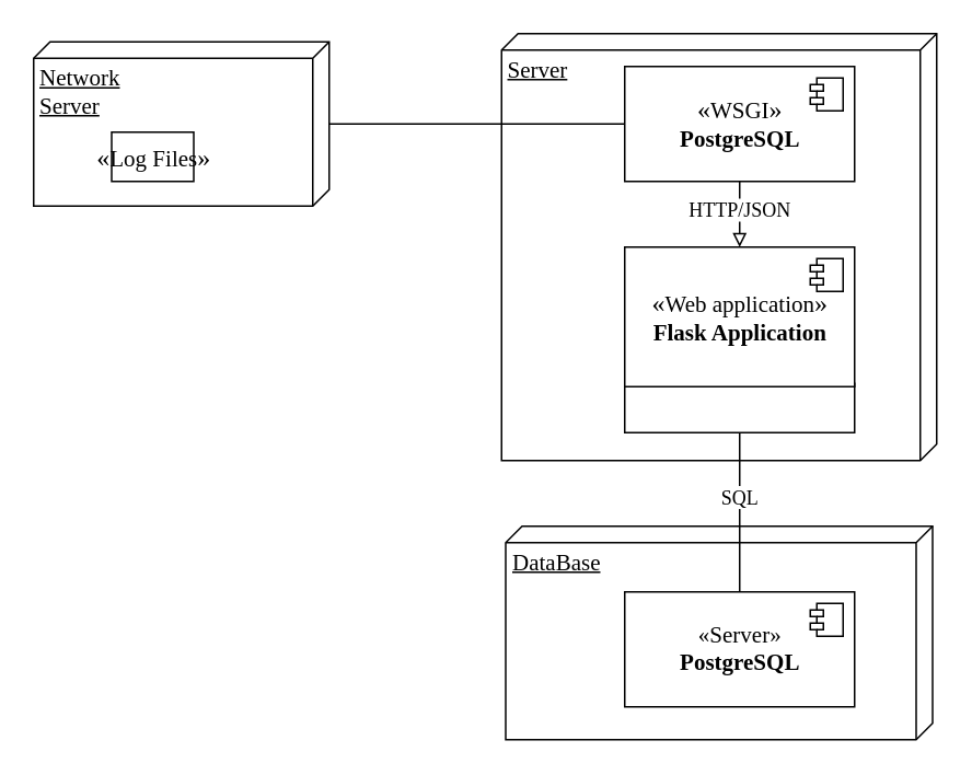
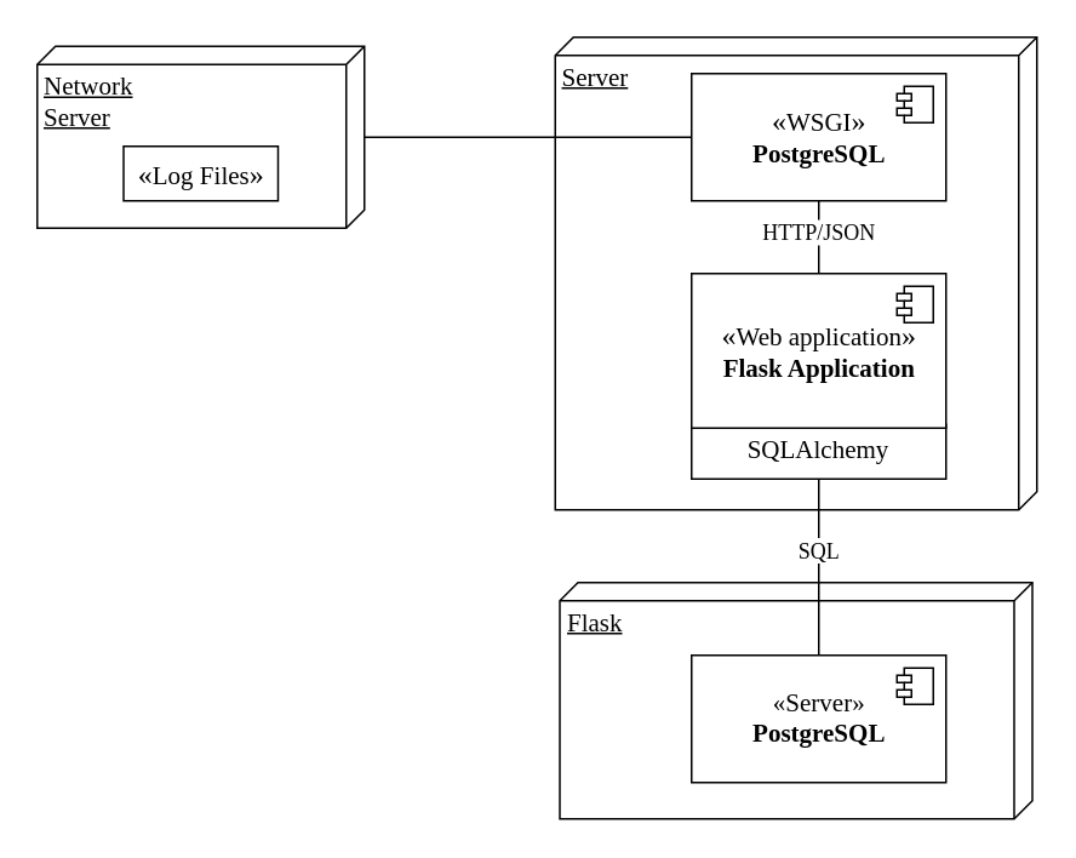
- <mxCell id="16" value="&lt;font face=&quot;Old Standard TT&quot; style=&quot;font-size: 16px&quot;&gt;«&lt;/font&gt;&lt;font face=&quot;Old Standard TT&quot; style=&quot;font-size: 14px&quot;&gt;Log Files&lt;/font&gt;&lt;font face=&quot;Old Standard TT&quot;&gt;&lt;font style=&quot;font-size: 16px&quot;&gt;»&lt;/font&gt;&lt;/font&gt;&lt;span style=&quot;font-size: 8px&quot;&gt;&lt;br&gt;&lt;/span&gt;" style="text;html=1;align=center;verticalAlign=middle;dashed=0;fillColor=#ffffff;strokeColor=#000000;" vertex="1" parent="1"><mxGeometry x="67.5" y="80" width="50" height="30" as="geometry" /></mxCell>
+ <mxCell id="16" value="&lt;font face=&quot;Old Standard TT&quot; style=&quot;font-size: 16px&quot;&gt;«&lt;/font&gt;&lt;font face=&quot;Old Standard TT&quot; style=&quot;font-size: 14px&quot;&gt;Log Files&lt;/font&gt;&lt;font face=&quot;Old Standard TT&quot;&gt;&lt;font style=&quot;font-size: 16px&quot;&gt;»&lt;/font&gt;&lt;/font&gt;&lt;span style=&quot;font-size: 8px&quot;&gt;&lt;br&gt;&lt;/span&gt;" style="text;html=1;align=center;verticalAlign=middle;dashed=0;fillColor=#ffffff;strokeColor=#000000;" vertex="1" parent="1"><mxGeometry x="67.5" y="80" width="85" height="30" as="geometry" /></mxCell>
- <mxCell id="15" value="&lt;font face=&quot;Old Standard TT&quot; style=&quot;font-size: 12px&quot;&gt;HTTP/JSON&lt;/font&gt;" style="html=1;verticalAlign=bottom;endArrow=block;endFill=0;exitX=0.5;exitY=1;exitDx=0;exitDy=0;entryX=0.5;entryY=0;entryDx=0;entryDy=0;" edge="1" parent="1" source="8" target="6"><mxGeometry x="0.333" width="80" relative="1" as="geometry"><mxPoint x="460" y="260" as="sourcePoint" /><mxPoint x="450" y="140" as="targetPoint" /><mxPoint as="offset" /></mxGeometry></mxCell>
+ <mxCell id="15" value="&lt;font face=&quot;Old Standard TT&quot; style=&quot;font-size: 12px&quot;&gt;HTTP/JSON&lt;/font&gt;" style="html=1;verticalAlign=bottom;endArrow=none;endFill=0;exitX=0.5;exitY=1;exitDx=0;exitDy=0;entryX=0.5;entryY=0;entryDx=0;entryDy=0;" edge="1" parent="1" source="8" target="6"><mxGeometry x="0.333" width="80" relative="1" as="geometry"><mxPoint x="460" y="260" as="sourcePoint" /><mxPoint x="450" y="140" as="targetPoint" /><mxPoint as="offset" /></mxGeometry></mxCell>
+ <mxCell id="14" value="&lt;font face=&quot;Old Standard TT&quot; style=&quot;font-size: 14px&quot;&gt;SQLAlchemy&lt;/font&gt;" style="text;html=1;strokeColor=none;fillColor=none;align=center;verticalAlign=middle;whiteSpace=wrap;rounded=0;" vertex="1" parent="1"><mxGeometry x="405" y="238" width="90" height="20" as="geometry" /></mxCell>
- <mxCell id="5" value="&lt;font face=&quot;Old Standard TT&quot; style=&quot;font-size: 14px&quot;&gt;DataBase&lt;/font&gt;" style="verticalAlign=top;align=left;spacingTop=8;spacingLeft=2;spacingRight=12;shape=cube;size=10;direction=south;fontStyle=4;html=1;rounded=0;shadow=0;comic=0;labelBackgroundColor=none;strokeWidth=1;fontFamily=Verdana;fontSize=12" vertex="1" parent="1"><mxGeometry x="307.5" y="320" width="260" height="130" as="geometry" /></mxCell>
+ <mxCell id="5" value="&lt;font face=&quot;Old Standard TT&quot; style=&quot;font-size: 14px&quot;&gt;Flask&lt;/font&gt;" style="verticalAlign=top;align=left;spacingTop=8;spacingLeft=2;spacingRight=12;shape=cube;size=10;direction=south;fontStyle=4;html=1;rounded=0;shadow=0;comic=0;labelBackgroundColor=none;strokeWidth=1;fontFamily=Verdana;fontSize=12" vertex="1" parent="1"><mxGeometry x="307.5" y="320" width="260" height="130" as="geometry" /></mxCell>
